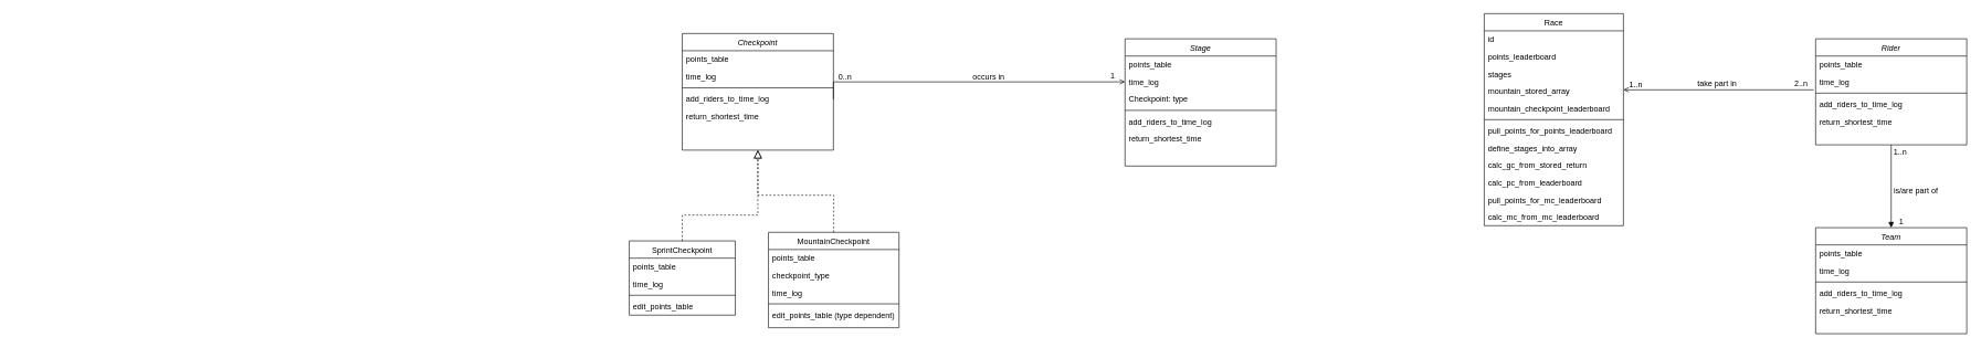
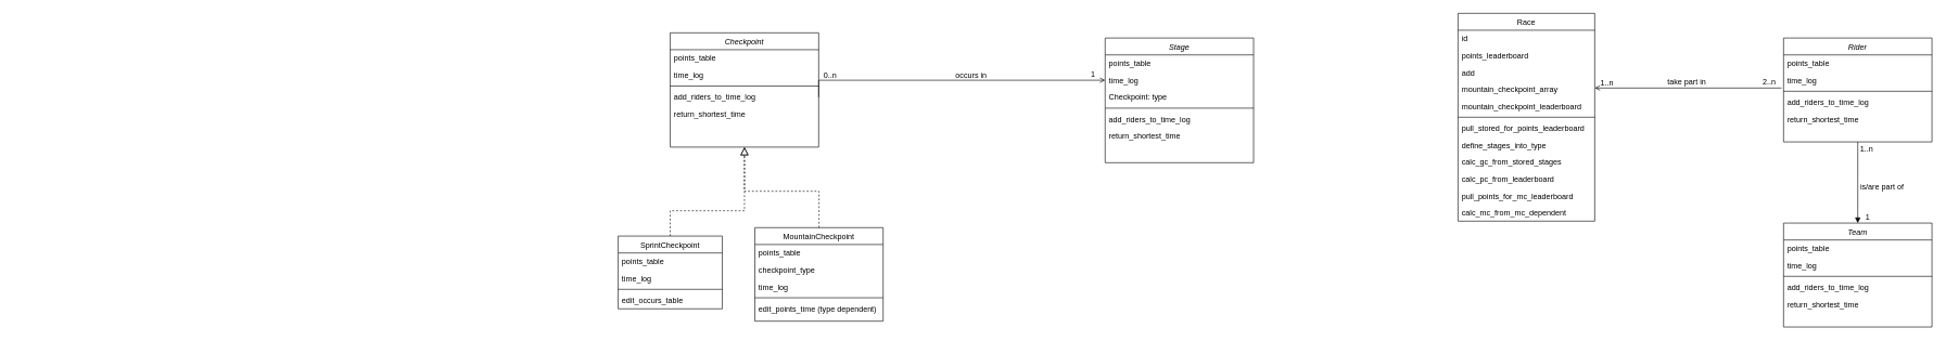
- <mxCell id="12" value="stages" style="text;align=left;verticalAlign=top;spacingLeft=4;spacingRight=4;overflow=hidden;rotatable=0;points=[[0,0.5],[1,0.5]];portConstraint=eastwest;" parent="9" vertex="1"><mxGeometry y="78" width="210" height="26" as="geometry" /></mxCell>
+ <mxCell id="12" value="add" style="text;align=left;verticalAlign=top;spacingLeft=4;spacingRight=4;overflow=hidden;rotatable=0;points=[[0,0.5],[1,0.5]];portConstraint=eastwest;" parent="9" vertex="1"><mxGeometry y="78" width="210" height="26" as="geometry" /></mxCell>
- <mxCell id="13" value="mountain_stored_array" style="text;align=left;verticalAlign=top;spacingLeft=4;spacingRight=4;overflow=hidden;rotatable=0;points=[[0,0.5],[1,0.5]];portConstraint=eastwest;" parent="9" vertex="1"><mxGeometry y="104" width="210" height="26" as="geometry" /></mxCell>
+ <mxCell id="13" value="mountain_checkpoint_array" style="text;align=left;verticalAlign=top;spacingLeft=4;spacingRight=4;overflow=hidden;rotatable=0;points=[[0,0.5],[1,0.5]];portConstraint=eastwest;" parent="9" vertex="1"><mxGeometry y="104" width="210" height="26" as="geometry" /></mxCell>
- <mxCell id="16" value="pull_points_for_points_leaderboard" style="text;align=left;verticalAlign=top;spacingLeft=4;spacingRight=4;overflow=hidden;rotatable=0;points=[[0,0.5],[1,0.5]];portConstraint=eastwest;rounded=0;shadow=0;html=0;" parent="9" vertex="1"><mxGeometry y="164" width="210" height="26" as="geometry" /></mxCell>
+ <mxCell id="16" value="pull_stored_for_points_leaderboard" style="text;align=left;verticalAlign=top;spacingLeft=4;spacingRight=4;overflow=hidden;rotatable=0;points=[[0,0.5],[1,0.5]];portConstraint=eastwest;rounded=0;shadow=0;html=0;" parent="9" vertex="1"><mxGeometry y="164" width="210" height="26" as="geometry" /></mxCell>
- <mxCell id="17" value="define_stages_into_array" style="text;align=left;verticalAlign=top;spacingLeft=4;spacingRight=4;overflow=hidden;rotatable=0;points=[[0,0.5],[1,0.5]];portConstraint=eastwest;" parent="9" vertex="1"><mxGeometry y="190" width="210" height="26" as="geometry" /></mxCell>
+ <mxCell id="17" value="define_stages_into_type" style="text;align=left;verticalAlign=top;spacingLeft=4;spacingRight=4;overflow=hidden;rotatable=0;points=[[0,0.5],[1,0.5]];portConstraint=eastwest;" parent="9" vertex="1"><mxGeometry y="190" width="210" height="26" as="geometry" /></mxCell>
- <mxCell id="18" value="calc_gc_from_stored_return" style="text;align=left;verticalAlign=top;spacingLeft=4;spacingRight=4;overflow=hidden;rotatable=0;points=[[0,0.5],[1,0.5]];portConstraint=eastwest;" parent="9" vertex="1"><mxGeometry y="216" width="210" height="26" as="geometry" /></mxCell>
+ <mxCell id="18" value="calc_gc_from_stored_stages" style="text;align=left;verticalAlign=top;spacingLeft=4;spacingRight=4;overflow=hidden;rotatable=0;points=[[0,0.5],[1,0.5]];portConstraint=eastwest;" parent="9" vertex="1"><mxGeometry y="216" width="210" height="26" as="geometry" /></mxCell>
- <mxCell id="21" value="calc_mc_from_mc_leaderboard" style="text;align=left;verticalAlign=top;spacingLeft=4;spacingRight=4;overflow=hidden;rotatable=0;points=[[0,0.5],[1,0.5]];portConstraint=eastwest;" parent="9" vertex="1"><mxGeometry y="294" width="210" height="26" as="geometry" /></mxCell>
+ <mxCell id="21" value="calc_mc_from_mc_dependent" style="text;align=left;verticalAlign=top;spacingLeft=4;spacingRight=4;overflow=hidden;rotatable=0;points=[[0,0.5],[1,0.5]];portConstraint=eastwest;" parent="9" vertex="1"><mxGeometry y="294" width="210" height="26" as="geometry" /></mxCell>
- <mxCell id="26" value="edit_points_table" style="text;align=left;verticalAlign=top;spacingLeft=4;spacingRight=4;overflow=hidden;rotatable=0;points=[[0,0.5],[1,0.5]];portConstraint=eastwest;" parent="22" vertex="1"><mxGeometry y="86" width="160" height="26" as="geometry" /></mxCell>
+ <mxCell id="26" value="edit_occurs_table" style="text;align=left;verticalAlign=top;spacingLeft=4;spacingRight=4;overflow=hidden;rotatable=0;points=[[0,0.5],[1,0.5]];portConstraint=eastwest;" parent="22" vertex="1"><mxGeometry y="86" width="160" height="26" as="geometry" /></mxCell>
- <mxCell id="32" value="edit_points_table (type dependent)" style="text;align=left;verticalAlign=top;spacingLeft=4;spacingRight=4;overflow=hidden;rotatable=0;points=[[0,0.5],[1,0.5]];portConstraint=eastwest;" parent="27" vertex="1"><mxGeometry y="112" width="197" height="26" as="geometry" /></mxCell>
+ <mxCell id="32" value="edit_points_time (type dependent)" style="text;align=left;verticalAlign=top;spacingLeft=4;spacingRight=4;overflow=hidden;rotatable=0;points=[[0,0.5],[1,0.5]];portConstraint=eastwest;" parent="27" vertex="1"><mxGeometry y="112" width="197" height="26" as="geometry" /></mxCell>
